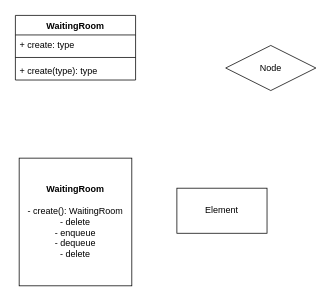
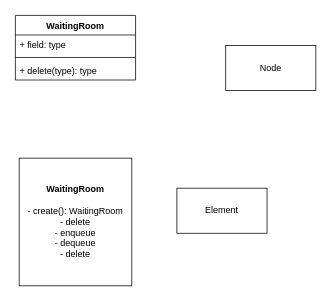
- <mxCell id="6" value="+ create: type" style="text;strokeColor=none;fillColor=none;align=left;verticalAlign=top;spacingLeft=4;spacingRight=4;overflow=hidden;rotatable=0;points=[[0,0.5],[1,0.5]];portConstraint=eastwest;" vertex="1" parent="5"><mxGeometry y="26" width="160" height="26" as="geometry" /></mxCell>
+ <mxCell id="6" value="+ field: type" style="text;strokeColor=none;fillColor=none;align=left;verticalAlign=top;spacingLeft=4;spacingRight=4;overflow=hidden;rotatable=0;points=[[0,0.5],[1,0.5]];portConstraint=eastwest;" vertex="1" parent="5"><mxGeometry y="26" width="160" height="26" as="geometry" /></mxCell>
- <mxCell id="3" value="Node" style="rhombus;whiteSpace=wrap;html=1;" vertex="1" parent="1"><mxGeometry x="300" y="60" width="120" height="60" as="geometry" /></mxCell>
+ <mxCell id="3" value="Node" style="rounded=0;whiteSpace=wrap;html=1;" vertex="1" parent="1"><mxGeometry x="300" y="60" width="120" height="60" as="geometry" /></mxCell>
- <mxCell id="8" value="+ create(type): type" style="text;strokeColor=none;fillColor=none;align=left;verticalAlign=top;spacingLeft=4;spacingRight=4;overflow=hidden;rotatable=0;points=[[0,0.5],[1,0.5]];portConstraint=eastwest;" vertex="1" parent="5"><mxGeometry y="60" width="160" height="26" as="geometry" /></mxCell>
+ <mxCell id="8" value="+ delete(type): type" style="text;strokeColor=none;fillColor=none;align=left;verticalAlign=top;spacingLeft=4;spacingRight=4;overflow=hidden;rotatable=0;points=[[0,0.5],[1,0.5]];portConstraint=eastwest;" vertex="1" parent="5"><mxGeometry y="60" width="160" height="26" as="geometry" /></mxCell>
